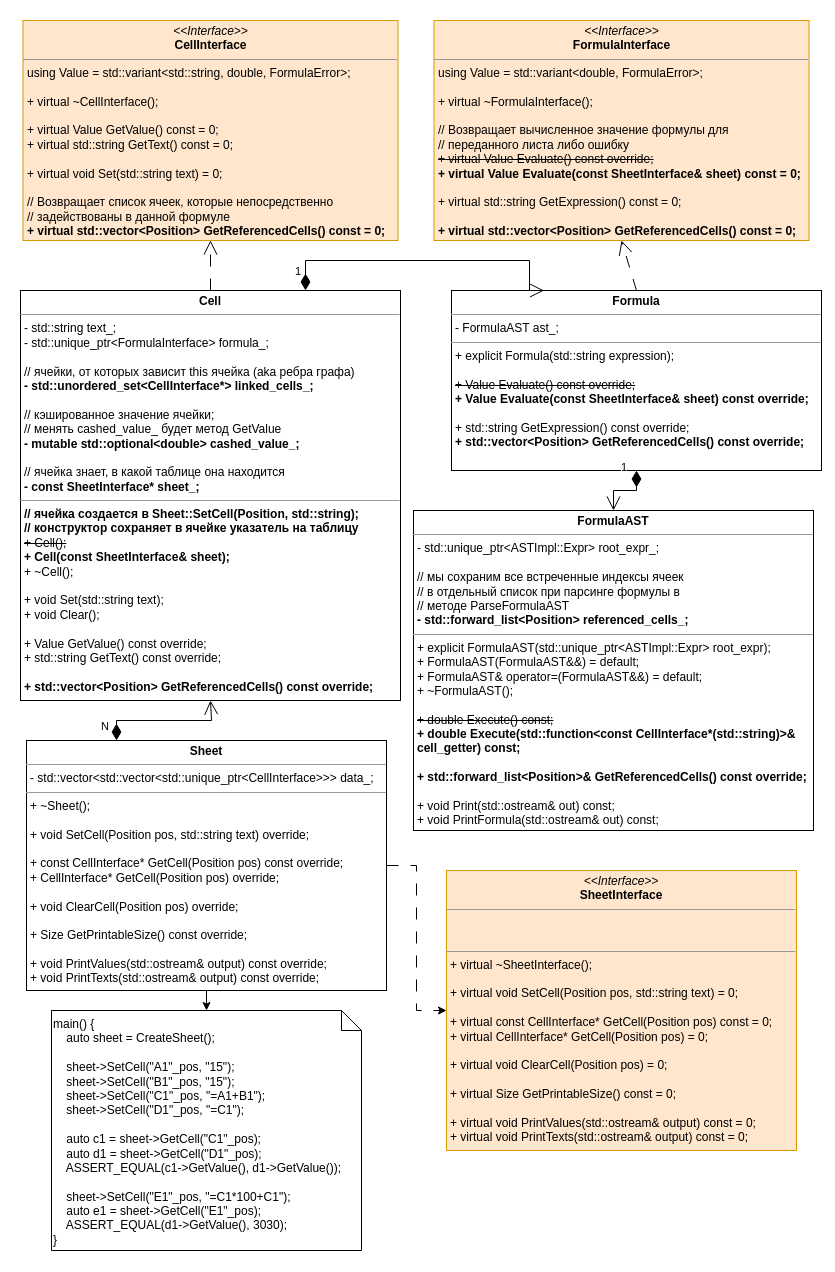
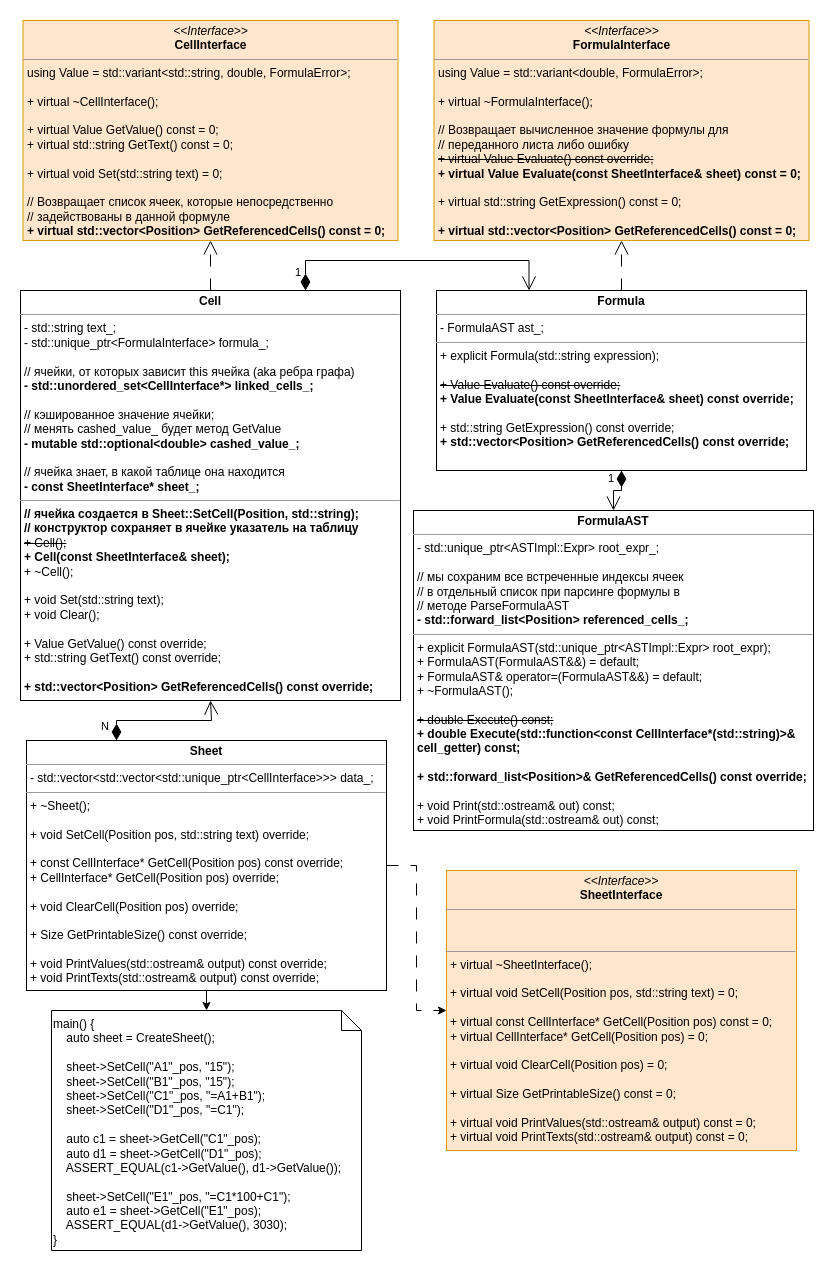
- <mxCell id="6" value="&lt;p style=&quot;margin:0px;margin-top:4px;text-align:center;&quot;&gt;&lt;b&gt;Formula&lt;/b&gt;&lt;/p&gt;&lt;hr size=&quot;1&quot;&gt;&lt;p style=&quot;margin:0px;margin-left:4px;&quot;&gt;- FormulaAST ast_;&lt;br&gt;&lt;/p&gt;&lt;hr size=&quot;1&quot;&gt;&lt;p style=&quot;margin:0px;margin-left:4px;&quot;&gt;+ explicit Formula(std::string expression);&lt;/p&gt;&lt;p style=&quot;margin:0px;margin-left:4px;&quot;&gt;&lt;br&gt;&lt;/p&gt;&lt;p style=&quot;margin:0px;margin-left:4px;&quot;&gt;&lt;strike&gt;+ Value Evaluate() const override;&lt;/strike&gt;&lt;br&gt;&lt;/p&gt;&lt;p style=&quot;margin:0px;margin-left:4px;&quot;&gt;&lt;b&gt;+ Value Evaluate(const SheetInterface&amp;amp; sheet) const override;&lt;/b&gt;&lt;/p&gt;&lt;p style=&quot;margin:0px;margin-left:4px;&quot;&gt;&lt;br&gt;&lt;/p&gt;&lt;p style=&quot;margin:0px;margin-left:4px;&quot;&gt;+ std::string GetExpression() const override;&lt;/p&gt;&lt;p style=&quot;margin:0px;margin-left:4px;&quot;&gt;&lt;b&gt;+ std::vector&amp;lt;Position&amp;gt; GetReferencedCells() const override;&lt;/b&gt;&lt;/p&gt;" style="verticalAlign=top;align=left;overflow=fill;fontSize=12;fontFamily=Helvetica;html=1;whiteSpace=wrap;" parent="1" vertex="1"><mxGeometry x="451" y="290" width="370" height="180" as="geometry" /></mxCell>
+ <mxCell id="6" value="&lt;p style=&quot;margin:0px;margin-top:4px;text-align:center;&quot;&gt;&lt;b&gt;Formula&lt;/b&gt;&lt;/p&gt;&lt;hr size=&quot;1&quot;&gt;&lt;p style=&quot;margin:0px;margin-left:4px;&quot;&gt;- FormulaAST ast_;&lt;br&gt;&lt;/p&gt;&lt;hr size=&quot;1&quot;&gt;&lt;p style=&quot;margin:0px;margin-left:4px;&quot;&gt;+ explicit Formula(std::string expression);&lt;/p&gt;&lt;p style=&quot;margin:0px;margin-left:4px;&quot;&gt;&lt;br&gt;&lt;/p&gt;&lt;p style=&quot;margin:0px;margin-left:4px;&quot;&gt;&lt;strike&gt;+ Value Evaluate() const override;&lt;/strike&gt;&lt;br&gt;&lt;/p&gt;&lt;p style=&quot;margin:0px;margin-left:4px;&quot;&gt;&lt;b&gt;+ Value Evaluate(const SheetInterface&amp;amp; sheet) const override;&lt;/b&gt;&lt;/p&gt;&lt;p style=&quot;margin:0px;margin-left:4px;&quot;&gt;&lt;br&gt;&lt;/p&gt;&lt;p style=&quot;margin:0px;margin-left:4px;&quot;&gt;+ std::string GetExpression() const override;&lt;/p&gt;&lt;p style=&quot;margin:0px;margin-left:4px;&quot;&gt;&lt;b&gt;+ std::vector&amp;lt;Position&amp;gt; GetReferencedCells() const override;&lt;/b&gt;&lt;/p&gt;" style="verticalAlign=top;align=left;overflow=fill;fontSize=12;fontFamily=Helvetica;html=1;whiteSpace=wrap;" parent="1" vertex="1"><mxGeometry x="436" y="290" width="370" height="180" as="geometry" /></mxCell>
